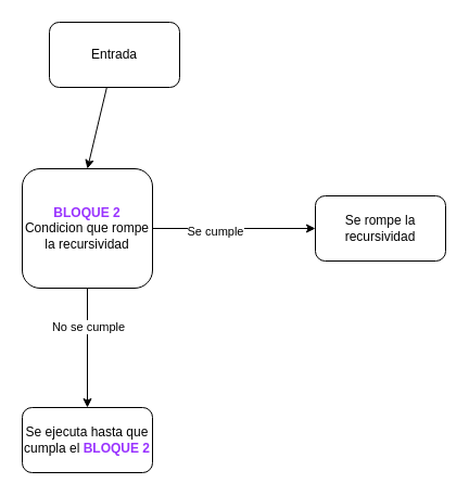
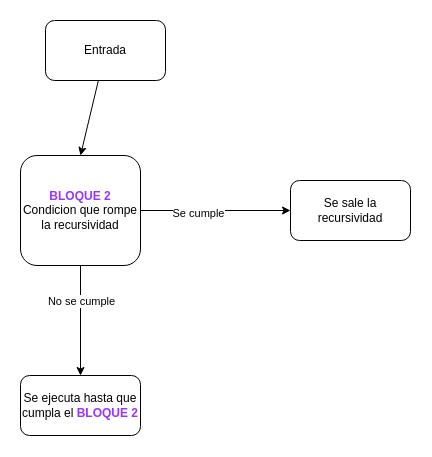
- <mxCell id="4" value="Se rompe la recursividad" style="rounded=1;whiteSpace=wrap;html=1;" vertex="1" parent="1"><mxGeometry x="290" y="180" width="120" height="60" as="geometry" /></mxCell>
+ <mxCell id="4" value="Se sale la recursividad" style="rounded=1;whiteSpace=wrap;html=1;" vertex="1" parent="1"><mxGeometry x="290" y="180" width="120" height="60" as="geometry" /></mxCell>
